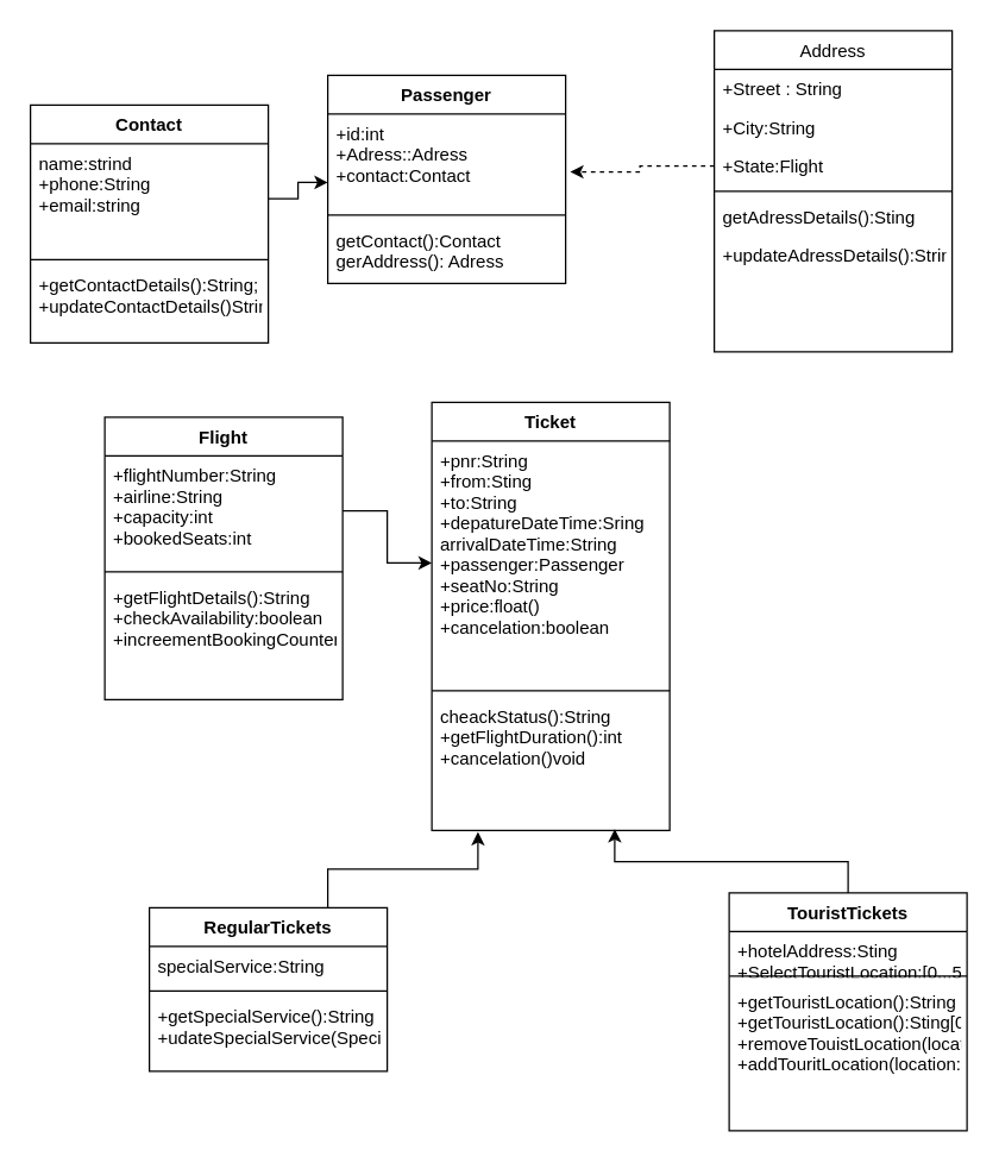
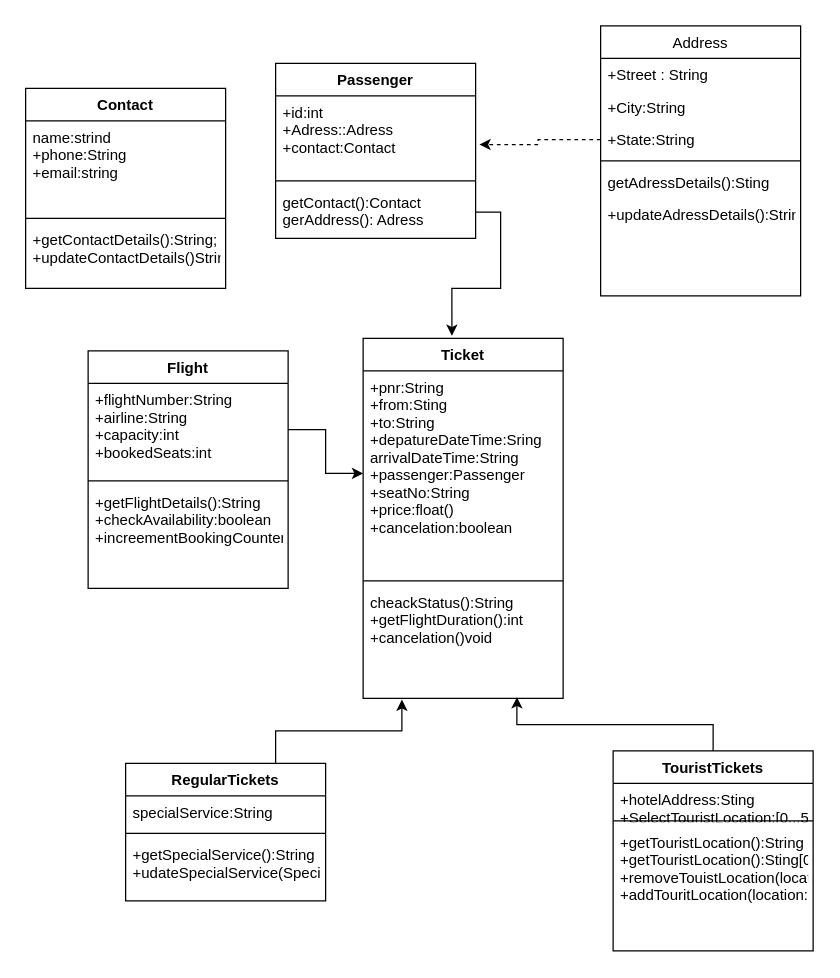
- <mxCell id="5" value="+State:Flight" style="text;align=left;verticalAlign=top;spacingLeft=4;spacingRight=4;overflow=hidden;rotatable=0;points=[[0,0.5],[1,0.5]];portConstraint=eastwest;rounded=0;shadow=0;html=0;" parent="2" vertex="1"><mxGeometry y="78" width="160" height="26" as="geometry" /></mxCell>
+ <mxCell id="5" value="+State:String" style="text;align=left;verticalAlign=top;spacingLeft=4;spacingRight=4;overflow=hidden;rotatable=0;points=[[0,0.5],[1,0.5]];portConstraint=eastwest;rounded=0;shadow=0;html=0;" parent="2" vertex="1"><mxGeometry y="78" width="160" height="26" as="geometry" /></mxCell>
- <mxCell id="17" style="edgeStyle=orthogonalEdgeStyle;rounded=0;orthogonalLoop=1;jettySize=auto;html=1;exitX=1;exitY=0.5;exitDx=0;exitDy=0;entryX=0;entryY=0.719;entryDx=0;entryDy=0;entryPerimeter=0;" edge="1" parent="1" source="14" target="10"><mxGeometry relative="1" as="geometry" /></mxCell>
+ <mxCell id="38" style="edgeStyle=orthogonalEdgeStyle;rounded=0;orthogonalLoop=1;jettySize=auto;html=1;entryX=0.444;entryY=-0.007;entryDx=0;entryDy=0;entryPerimeter=0;" edge="1" parent="1" source="12" target="23"><mxGeometry relative="1" as="geometry"><mxPoint x="360" y="260" as="targetPoint" /></mxGeometry></mxCell>
